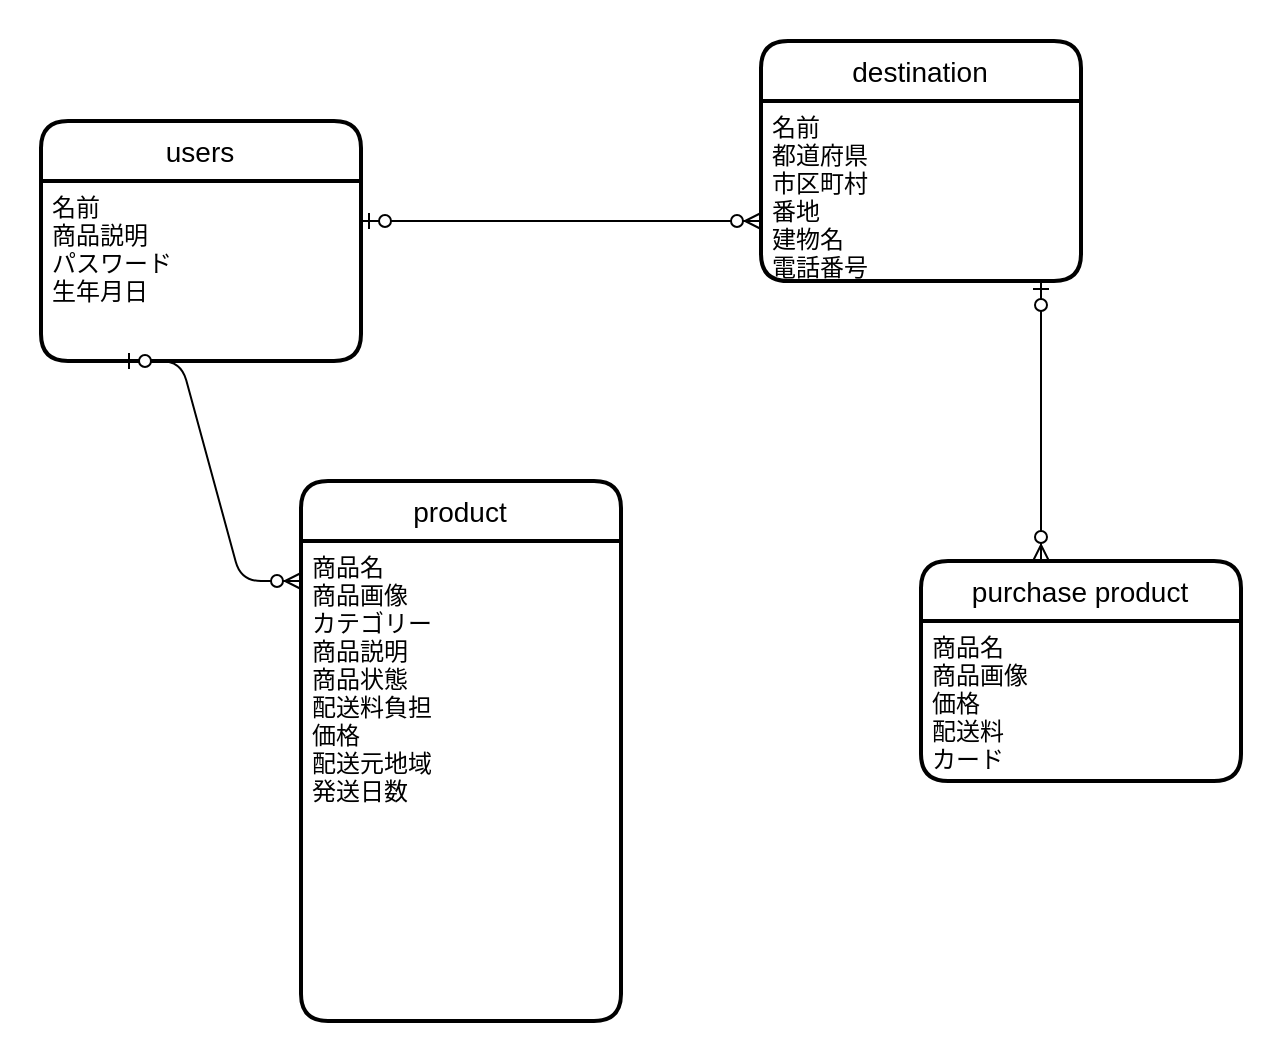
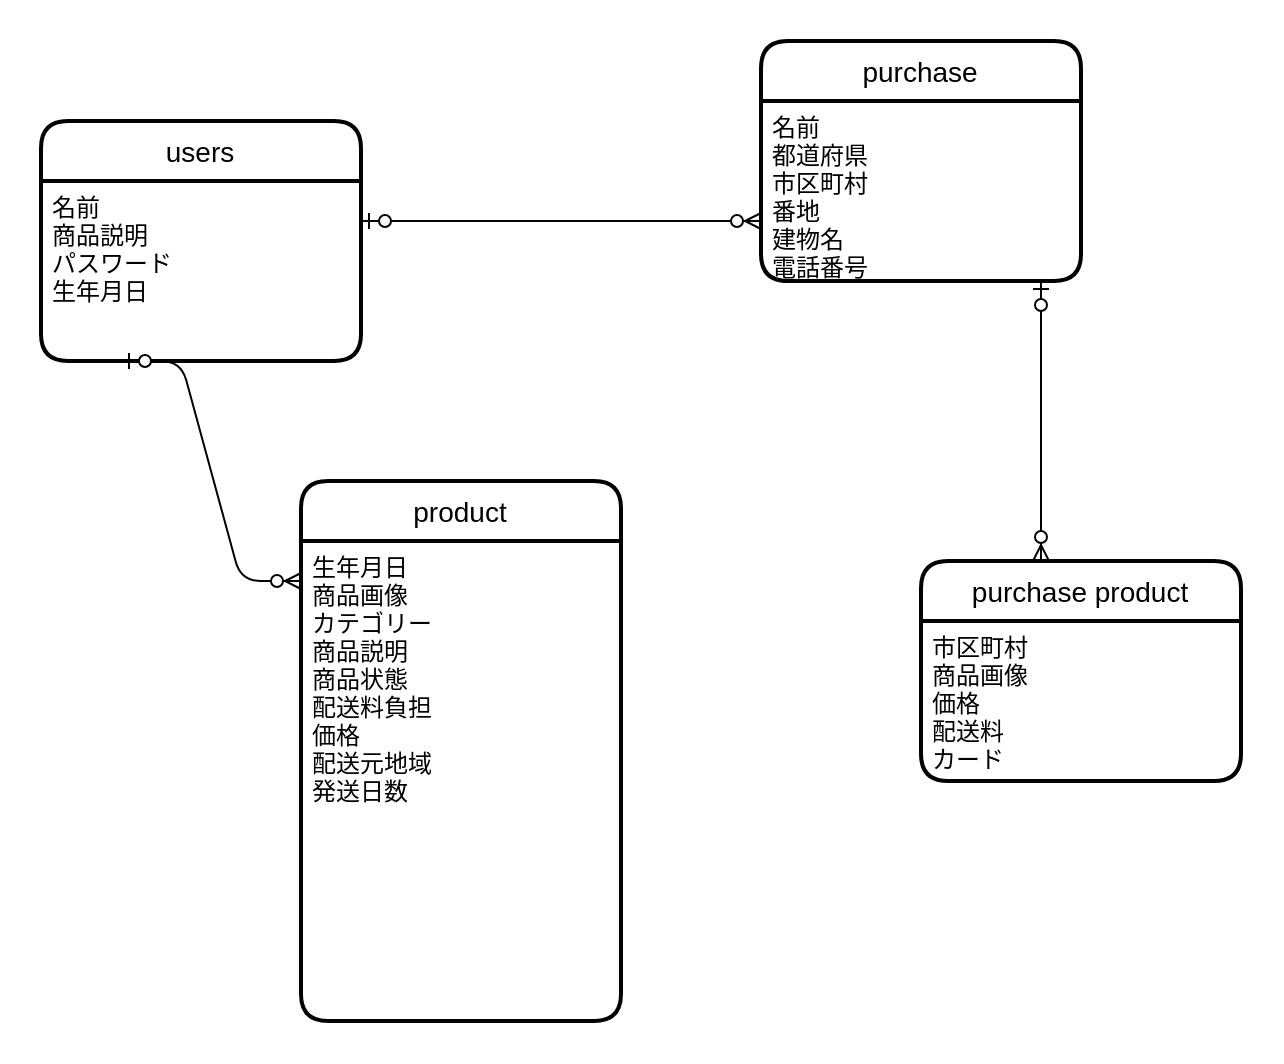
- <mxCell id="4" value="destination" style="swimlane;childLayout=stackLayout;horizontal=1;startSize=30;horizontalStack=0;rounded=1;fontSize=14;fontStyle=0;strokeWidth=2;resizeParent=0;resizeLast=1;shadow=0;dashed=0;align=center;" vertex="1" parent="1"><mxGeometry x="380" y="20" width="160" height="120" as="geometry" /></mxCell>
+ <mxCell id="4" value="purchase" style="swimlane;childLayout=stackLayout;horizontal=1;startSize=30;horizontalStack=0;rounded=1;fontSize=14;fontStyle=0;strokeWidth=2;resizeParent=0;resizeLast=1;shadow=0;dashed=0;align=center;" vertex="1" parent="1"><mxGeometry x="380" y="20" width="160" height="120" as="geometry" /></mxCell>
- <mxCell id="7" value="商品名&#10;商品画像&#10;カテゴリー&#10;商品説明&#10;商品状態&#10;配送料負担&#10;価格&#10;配送元地域&#10;発送日数" style="align=left;strokeColor=none;fillColor=none;spacingLeft=4;fontSize=12;verticalAlign=top;resizable=0;rotatable=0;part=1;" vertex="1" parent="6"><mxGeometry y="30" width="160" height="240" as="geometry" /></mxCell>
+ <mxCell id="7" value="生年月日&#10;商品画像&#10;カテゴリー&#10;商品説明&#10;商品状態&#10;配送料負担&#10;価格&#10;配送元地域&#10;発送日数" style="align=left;strokeColor=none;fillColor=none;spacingLeft=4;fontSize=12;verticalAlign=top;resizable=0;rotatable=0;part=1;" vertex="1" parent="6"><mxGeometry y="30" width="160" height="240" as="geometry" /></mxCell>
- <mxCell id="9" value="商品名&#10;商品画像&#10;価格&#10;配送料&#10;カード" style="align=left;strokeColor=none;fillColor=none;spacingLeft=4;fontSize=12;verticalAlign=top;resizable=0;rotatable=0;part=1;" vertex="1" parent="8"><mxGeometry y="30" width="160" height="80" as="geometry" /></mxCell>
+ <mxCell id="9" value="市区町村&#10;商品画像&#10;価格&#10;配送料&#10;カード" style="align=left;strokeColor=none;fillColor=none;spacingLeft=4;fontSize=12;verticalAlign=top;resizable=0;rotatable=0;part=1;" vertex="1" parent="8"><mxGeometry y="30" width="160" height="80" as="geometry" /></mxCell>
